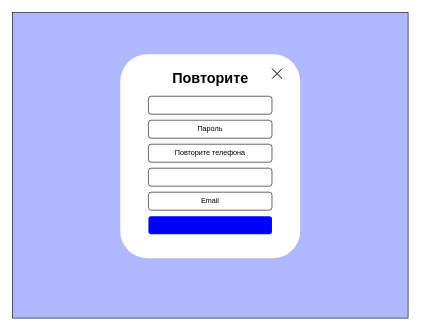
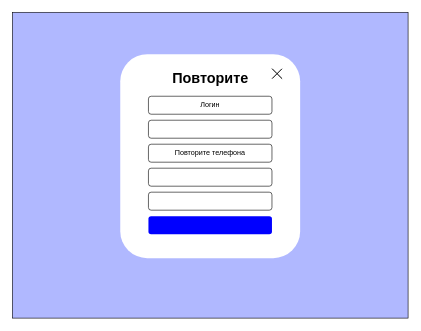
+ <mxCell id="7" value="Логин" style="text;html=1;strokeColor=none;fillColor=none;align=center;verticalAlign=middle;whiteSpace=wrap;rounded=0;" vertex="1" parent="1"><mxGeometry x="320" y="160" width="60" height="30" as="geometry" /></mxCell>
- <mxCell id="9" value="Пароль" style="text;html=1;strokeColor=none;fillColor=none;align=center;verticalAlign=middle;whiteSpace=wrap;rounded=0;" vertex="1" parent="1"><mxGeometry x="320" y="200" width="60" height="30" as="geometry" /></mxCell>
- <mxCell id="15" value="Email" style="text;html=1;strokeColor=none;fillColor=none;align=center;verticalAlign=middle;whiteSpace=wrap;rounded=0;" vertex="1" parent="1"><mxGeometry x="280" y="320" width="140" height="30" as="geometry" /></mxCell>
